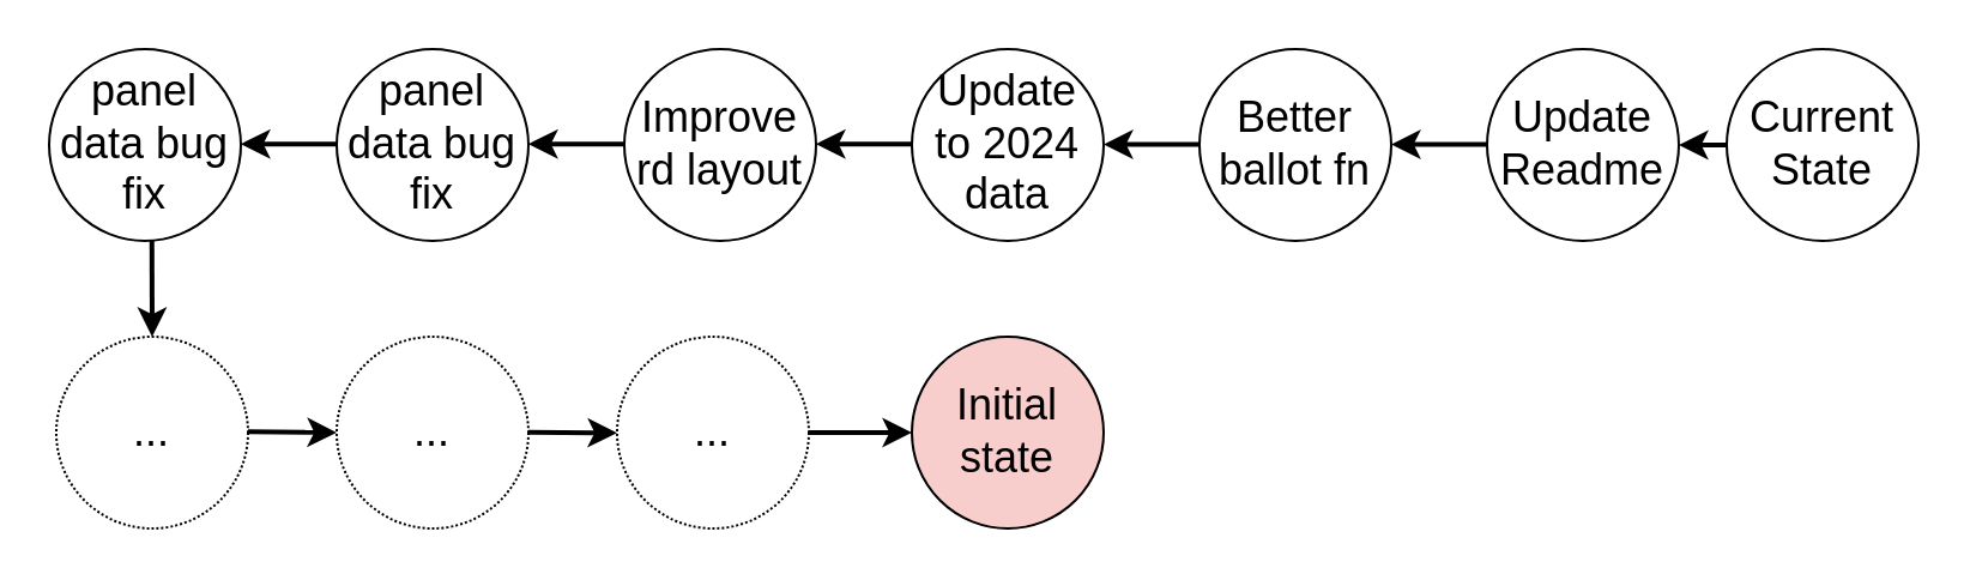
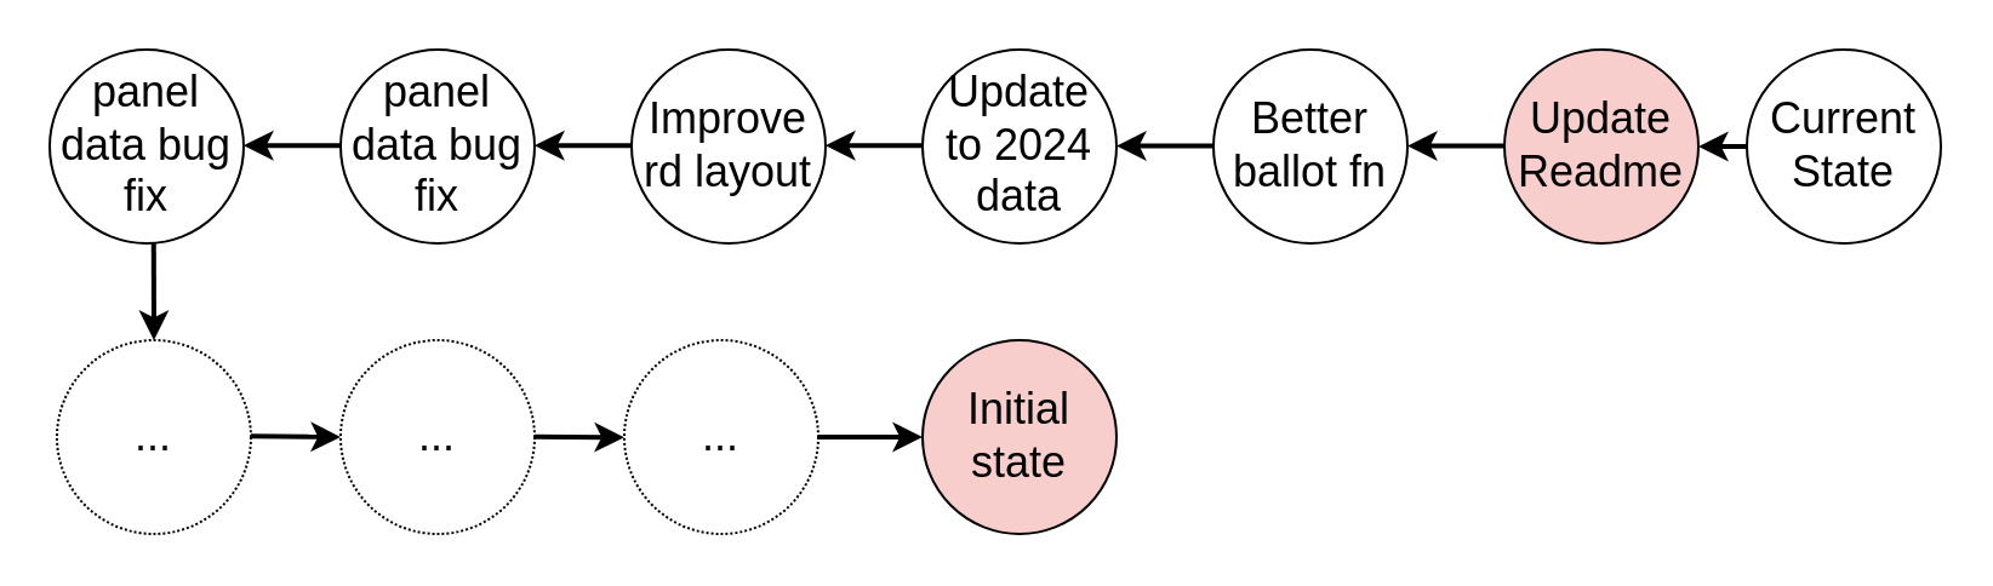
- <mxCell id="4" value="&lt;font style=&quot;font-size: 18px;&quot;&gt;Update Readme&lt;/font&gt;" style="ellipse;whiteSpace=wrap;html=1;aspect=fixed;" vertex="1" parent="1"><mxGeometry x="620" y="20" width="80" height="80" as="geometry" /></mxCell>
+ <mxCell id="4" value="&lt;font style=&quot;font-size: 18px;&quot;&gt;Update Readme&lt;/font&gt;" style="ellipse;whiteSpace=wrap;html=1;aspect=fixed;fillColor=#f8cecc;" vertex="1" parent="1"><mxGeometry x="620" y="20" width="80" height="80" as="geometry" /></mxCell>
